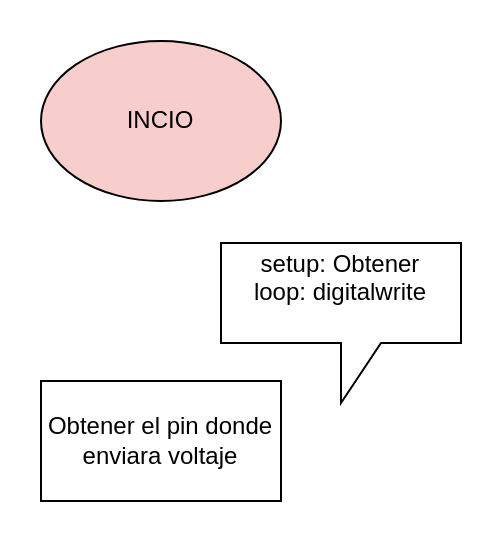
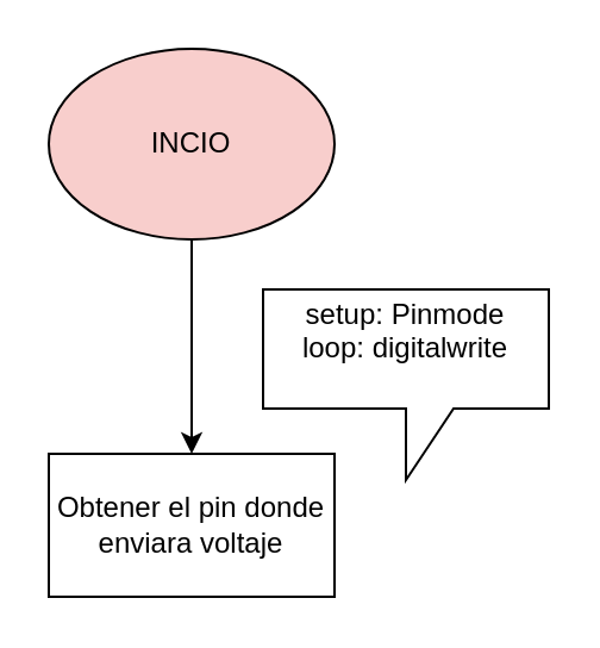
+ <mxCell id="2" value="" style="edgeStyle=orthogonalEdgeStyle;rounded=0;orthogonalLoop=1;jettySize=auto;html=1;" edge="1" parent="1" source="3" target="4"><mxGeometry relative="1" as="geometry" /></mxCell>
- <mxCell id="5" value="setup: Obtener&lt;div&gt;loop: digitalwrite&lt;br&gt;&lt;div&gt;&lt;br&gt;&lt;/div&gt;&lt;/div&gt;" style="shape=callout;whiteSpace=wrap;html=1;perimeter=calloutPerimeter;" vertex="1" parent="1"><mxGeometry x="110" y="121" width="120" height="80" as="geometry" /></mxCell>
+ <mxCell id="5" value="setup: Pinmode&lt;div&gt;loop: digitalwrite&lt;br&gt;&lt;div&gt;&lt;br&gt;&lt;/div&gt;&lt;/div&gt;" style="shape=callout;whiteSpace=wrap;html=1;perimeter=calloutPerimeter;" vertex="1" parent="1"><mxGeometry x="110" y="121" width="120" height="80" as="geometry" /></mxCell>
